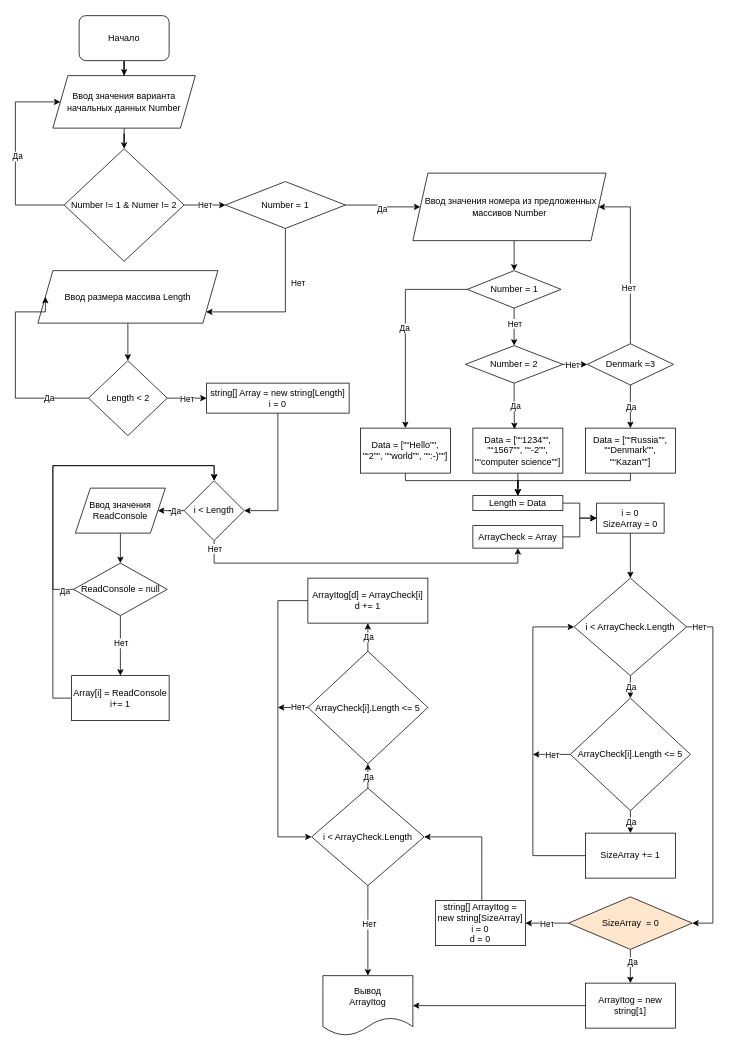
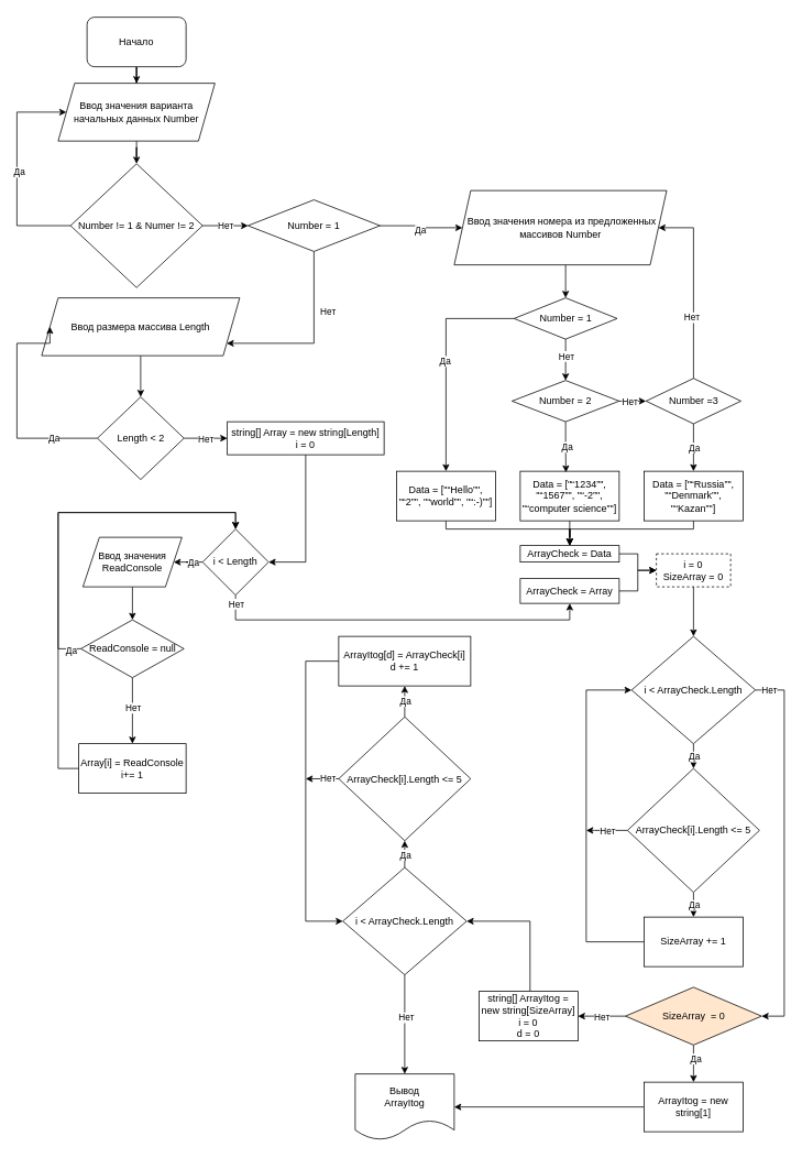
- <mxCell id="38" value="Denmark =3" style="rhombus;whiteSpace=wrap;html=1;" vertex="1" parent="1"><mxGeometry x="782.5" y="457.5" width="115" height="55" as="geometry" /></mxCell>
+ <mxCell id="38" value="Number =3" style="rhombus;whiteSpace=wrap;html=1;" vertex="1" parent="1"><mxGeometry x="782.5" y="457.5" width="115" height="55" as="geometry" /></mxCell>
- <mxCell id="40" value="Length = Data" style="rounded=0;whiteSpace=wrap;html=1;" vertex="1" parent="1"><mxGeometry x="630" y="660" width="120" height="20" as="geometry" /></mxCell>
+ <mxCell id="40" value="ArrayCheck = Data" style="rounded=0;whiteSpace=wrap;html=1;" vertex="1" parent="1"><mxGeometry x="630" y="660" width="120" height="20" as="geometry" /></mxCell>
- <mxCell id="99" value="&lt;div&gt;i = 0&lt;/div&gt;&lt;div&gt;SizeArray = 0&lt;/div&gt;" style="rounded=0;whiteSpace=wrap;html=1;" vertex="1" parent="1"><mxGeometry x="795" y="670" width="90" height="40" as="geometry" /></mxCell>
+ <mxCell id="99" value="&lt;div&gt;i = 0&lt;/div&gt;&lt;div&gt;SizeArray = 0&lt;/div&gt;" style="rounded=0;whiteSpace=wrap;html=1;dashed=1;" vertex="1" parent="1"><mxGeometry x="795" y="670" width="90" height="40" as="geometry" /></mxCell>
